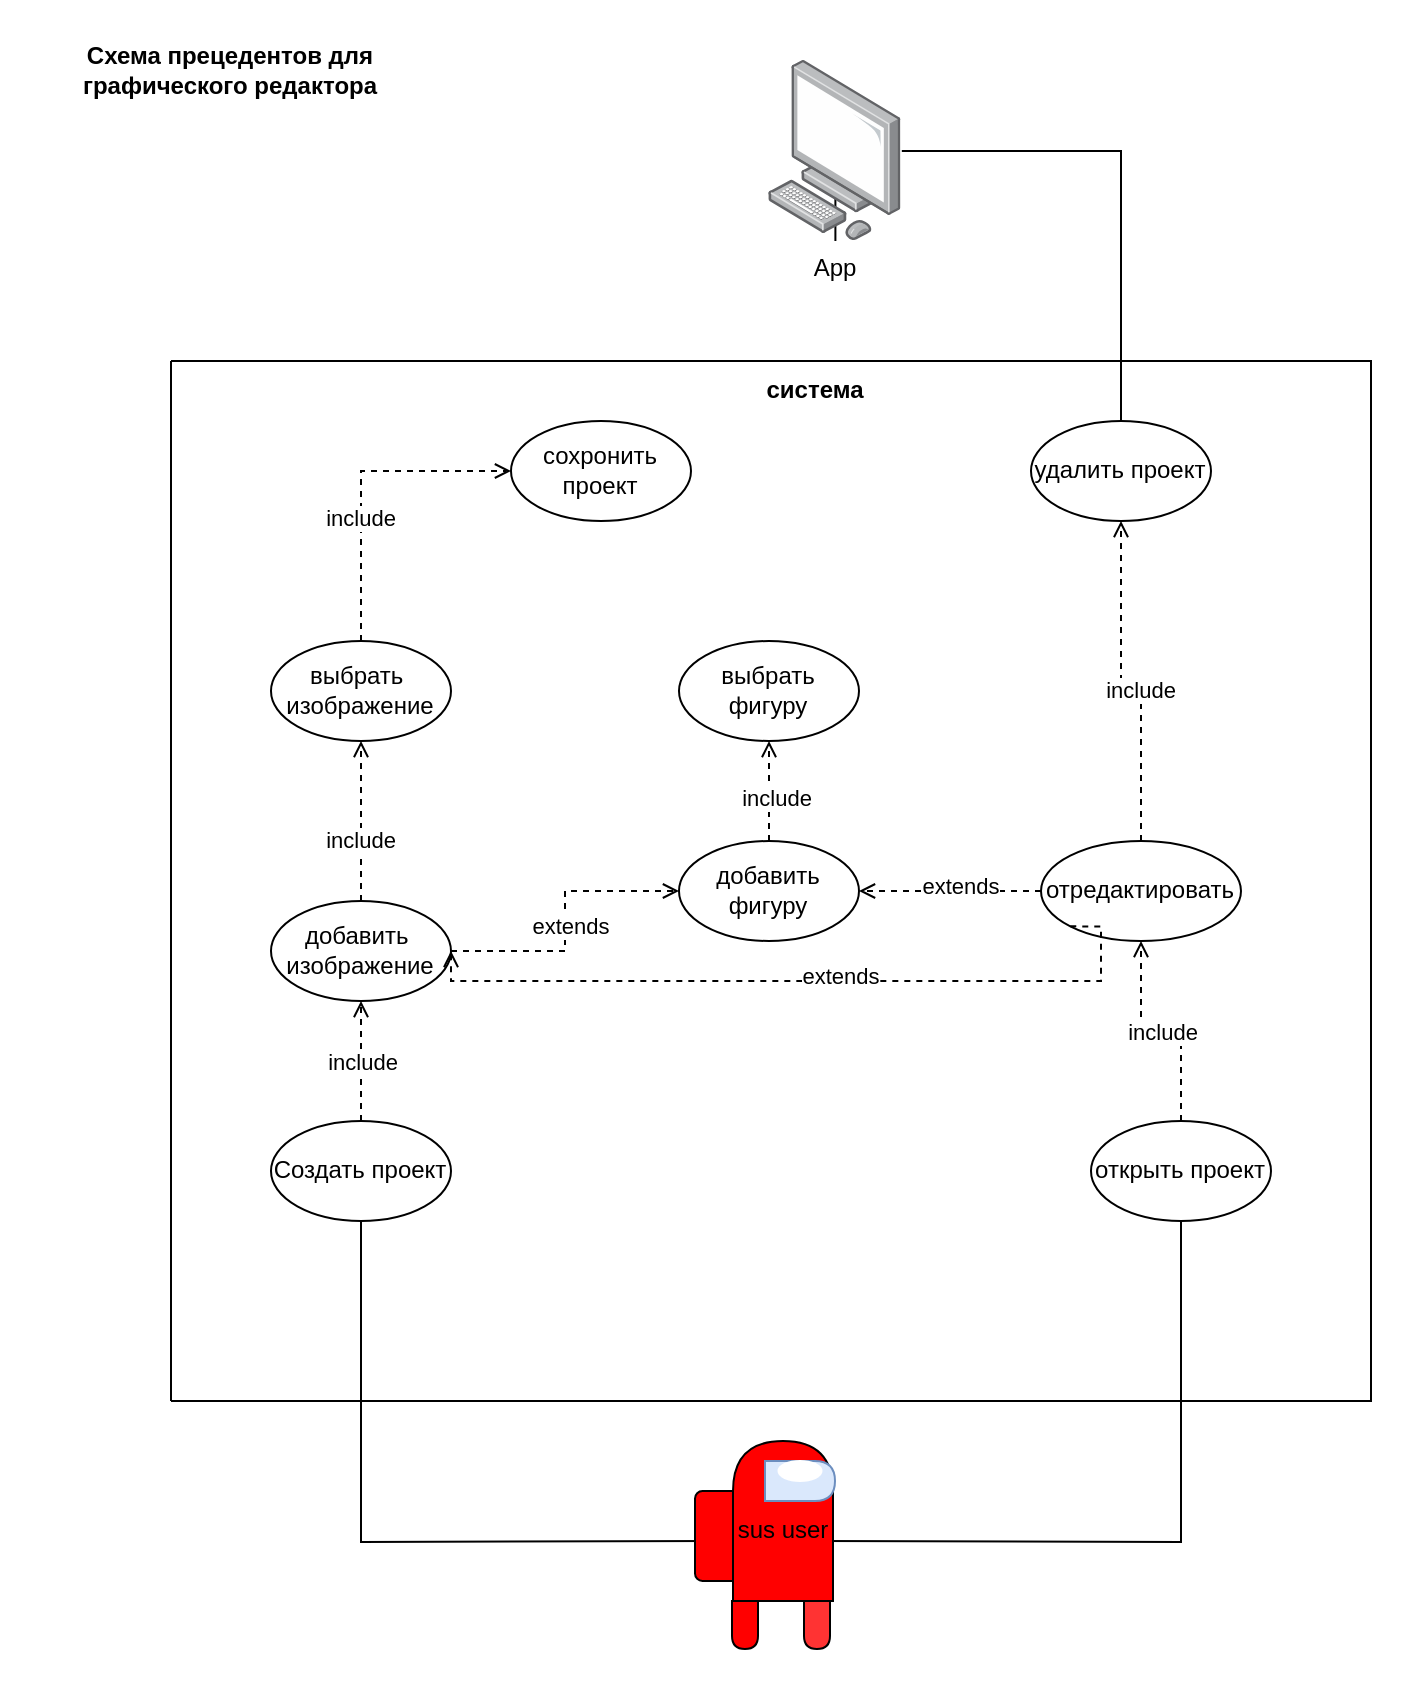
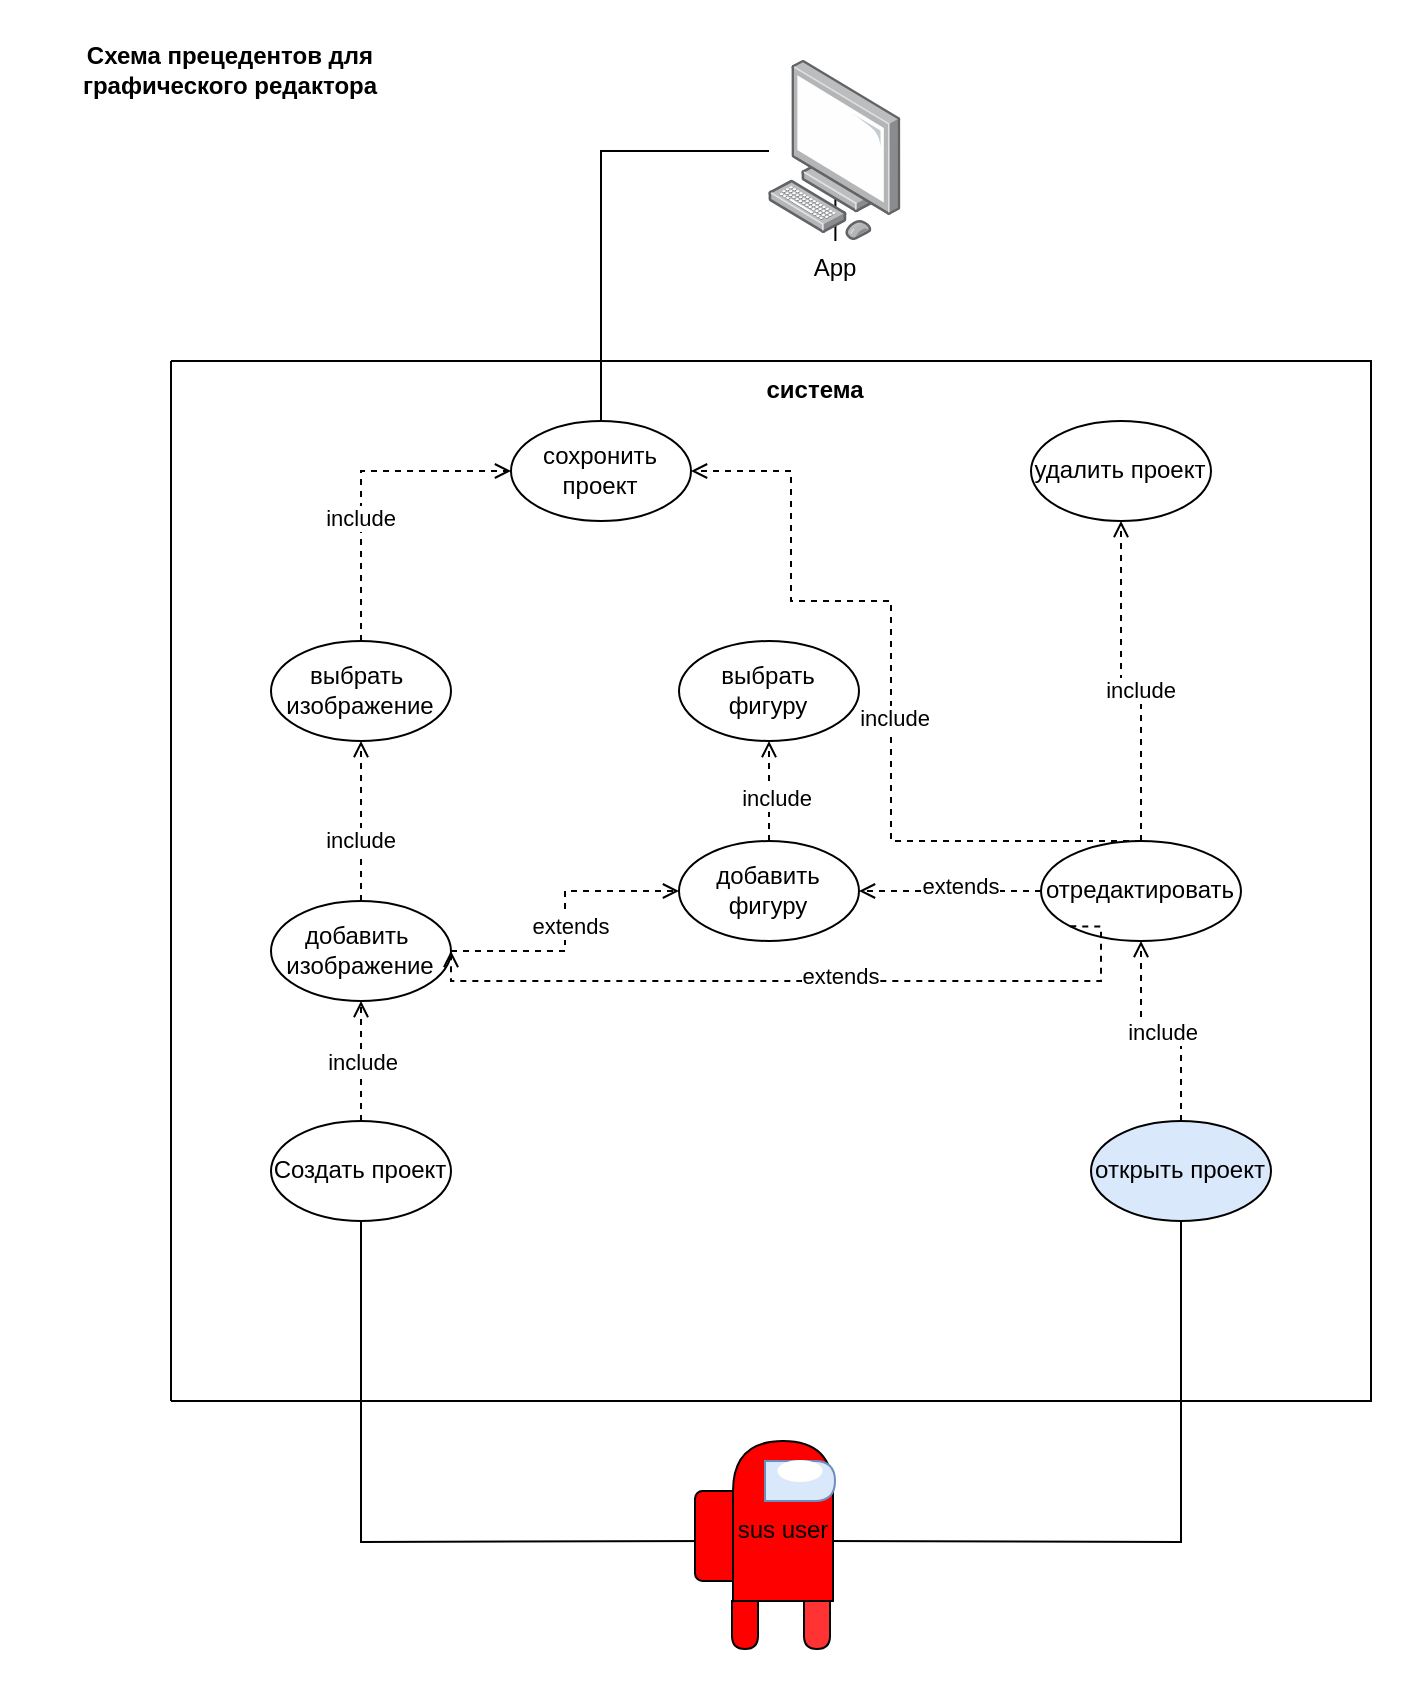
- <mxCell id="4" style="edgeStyle=orthogonalEdgeStyle;rounded=0;orthogonalLoop=1;jettySize=auto;html=1;endArrow=none;endFill=0;" parent="1" source="46" target="35" edge="1"><mxGeometry relative="1" as="geometry"><mxPoint x="406.5" y="70" as="sourcePoint" /></mxGeometry></mxCell>
+ <mxCell id="4" style="edgeStyle=orthogonalEdgeStyle;rounded=0;orthogonalLoop=1;jettySize=auto;html=1;endArrow=none;endFill=0;" parent="1" source="46" target="11" edge="1"><mxGeometry relative="1" as="geometry"><mxPoint x="406.5" y="70" as="sourcePoint" /></mxGeometry></mxCell>
+ <mxCell id="15" style="edgeStyle=orthogonalEdgeStyle;rounded=0;orthogonalLoop=1;jettySize=auto;html=1;exitX=0.5;exitY=0;exitDx=0;exitDy=0;entryX=1;entryY=0.5;entryDx=0;entryDy=0;dashed=1;endArrow=open;endFill=0;" parent="1" source="19" target="11" edge="1"><mxGeometry relative="1" as="geometry"><mxPoint x="376" y="350" as="targetPoint" /><Array as="points"><mxPoint x="445" y="420" /><mxPoint x="445" y="300" /><mxPoint x="395" y="300" /><mxPoint x="395" y="235" /></Array></mxGeometry></mxCell>
+ <mxCell id="16" value="include" style="edgeLabel;html=1;align=center;verticalAlign=middle;resizable=0;points=[];" parent="15" vertex="1" connectable="0"><mxGeometry x="-0.086" y="-1" relative="1" as="geometry"><mxPoint as="offset" /></mxGeometry></mxCell>
- <mxCell id="14" value="открыть проект" style="ellipse;whiteSpace=wrap;html=1;" parent="1" vertex="1"><mxGeometry x="545" y="560" width="90" height="50" as="geometry" /></mxCell>
+ <mxCell id="14" value="открыть проект" style="ellipse;whiteSpace=wrap;html=1;fillColor=#dae8fc;" parent="1" vertex="1"><mxGeometry x="545" y="560" width="90" height="50" as="geometry" /></mxCell>
